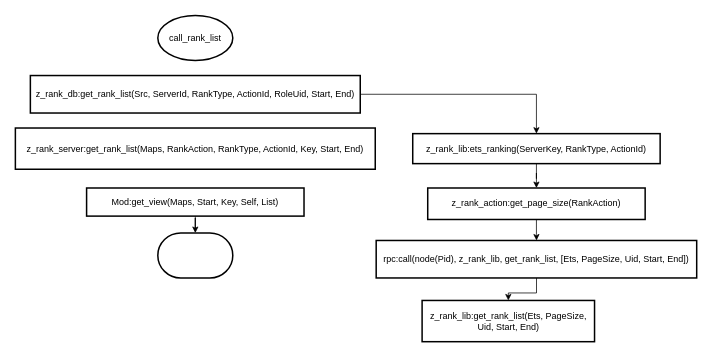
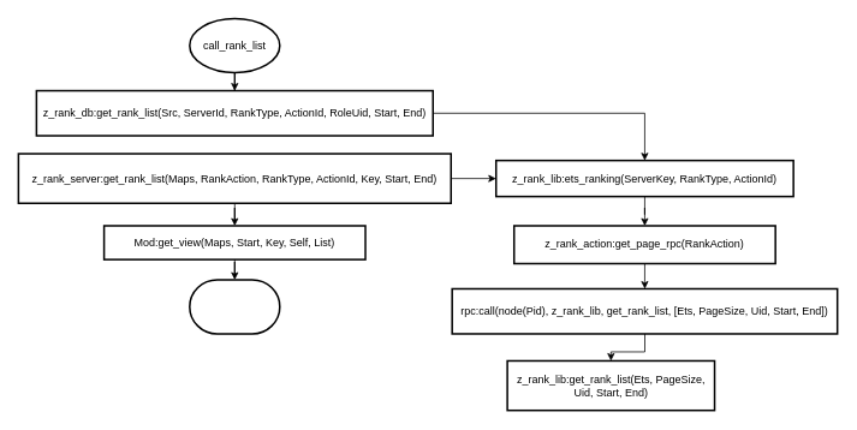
+ <mxCell id="2" value="" style="edgeStyle=orthogonalEdgeStyle;rounded=0;orthogonalLoop=1;jettySize=auto;html=1;" edge="1" parent="1" source="3" target="5"><mxGeometry relative="1" as="geometry" /></mxCell>
+ <mxCell id="7" value="" style="edgeStyle=orthogonalEdgeStyle;rounded=0;orthogonalLoop=1;jettySize=auto;html=1;" edge="1" parent="1" source="8" target="12"><mxGeometry relative="1" as="geometry" /></mxCell>
+ <mxCell id="6" value="" style="edgeStyle=orthogonalEdgeStyle;rounded=0;orthogonalLoop=1;jettySize=auto;html=1;" edge="1" parent="1" source="8" target="10"><mxGeometry relative="1" as="geometry" /></mxCell>
- <mxCell id="16" value="z_rank_action:get_page_size(RankAction)" style="whiteSpace=wrap;html=1;strokeWidth=2;" vertex="1" parent="1"><mxGeometry x="570" y="250" width="290" height="42" as="geometry" /></mxCell>
+ <mxCell id="16" value="z_rank_action:get_page_rpc(RankAction)" style="whiteSpace=wrap;html=1;strokeWidth=2;" vertex="1" parent="1"><mxGeometry x="570" y="250" width="290" height="42" as="geometry" /></mxCell>
